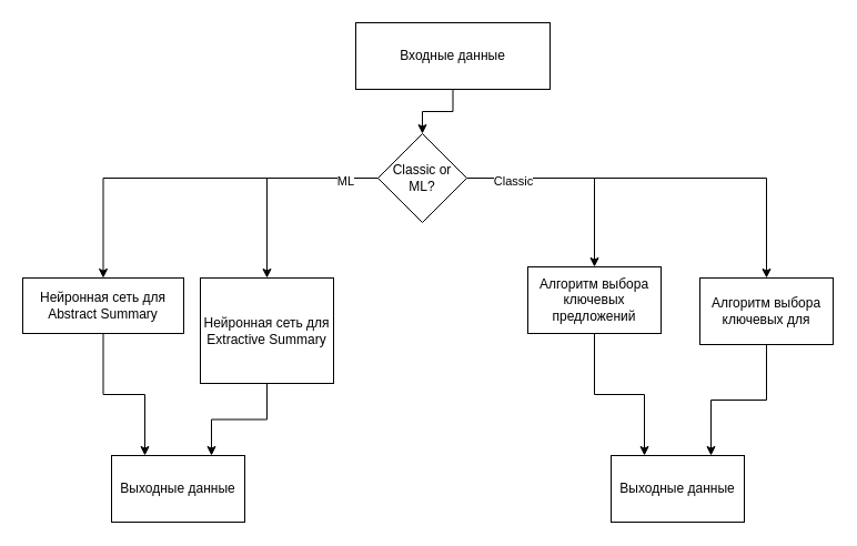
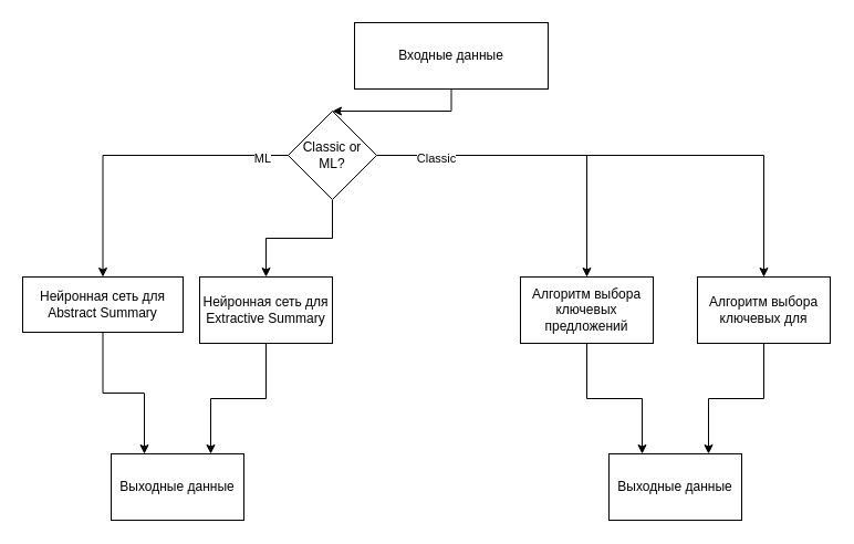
- <mxCell id="12" value="Classic or ML?" style="rhombus;whiteSpace=wrap;html=1;" vertex="1" parent="1"><mxGeometry x="340" y="120" width="80" height="80" as="geometry" /></mxCell>
+ <mxCell id="12" value="Classic or ML?" style="rhombus;whiteSpace=wrap;html=1;" vertex="1" parent="1"><mxGeometry x="260" y="100" width="80" height="80" as="geometry" /></mxCell>
- <mxCell id="16" value="Алгоритм выбора ключевых предложений" style="rounded=0;whiteSpace=wrap;html=1;" vertex="1" parent="1"><mxGeometry x="475" y="240" width="120" height="60" as="geometry" /></mxCell>
+ <mxCell id="16" value="Алгоритм выбора ключевых предложений" style="rounded=0;whiteSpace=wrap;html=1;" vertex="1" parent="1"><mxGeometry x="470" y="250" width="120" height="60" as="geometry" /></mxCell>
- <mxCell id="14" value="Нейронная сеть для Extractive Summary" style="rounded=0;whiteSpace=wrap;html=1;" vertex="1" parent="1"><mxGeometry x="180" y="250" width="120" height="95" as="geometry" /></mxCell>
+ <mxCell id="14" value="Нейронная сеть для Extractive Summary" style="rounded=0;whiteSpace=wrap;html=1;" vertex="1" parent="1"><mxGeometry x="180" y="250" width="120" height="60" as="geometry" /></mxCell>
